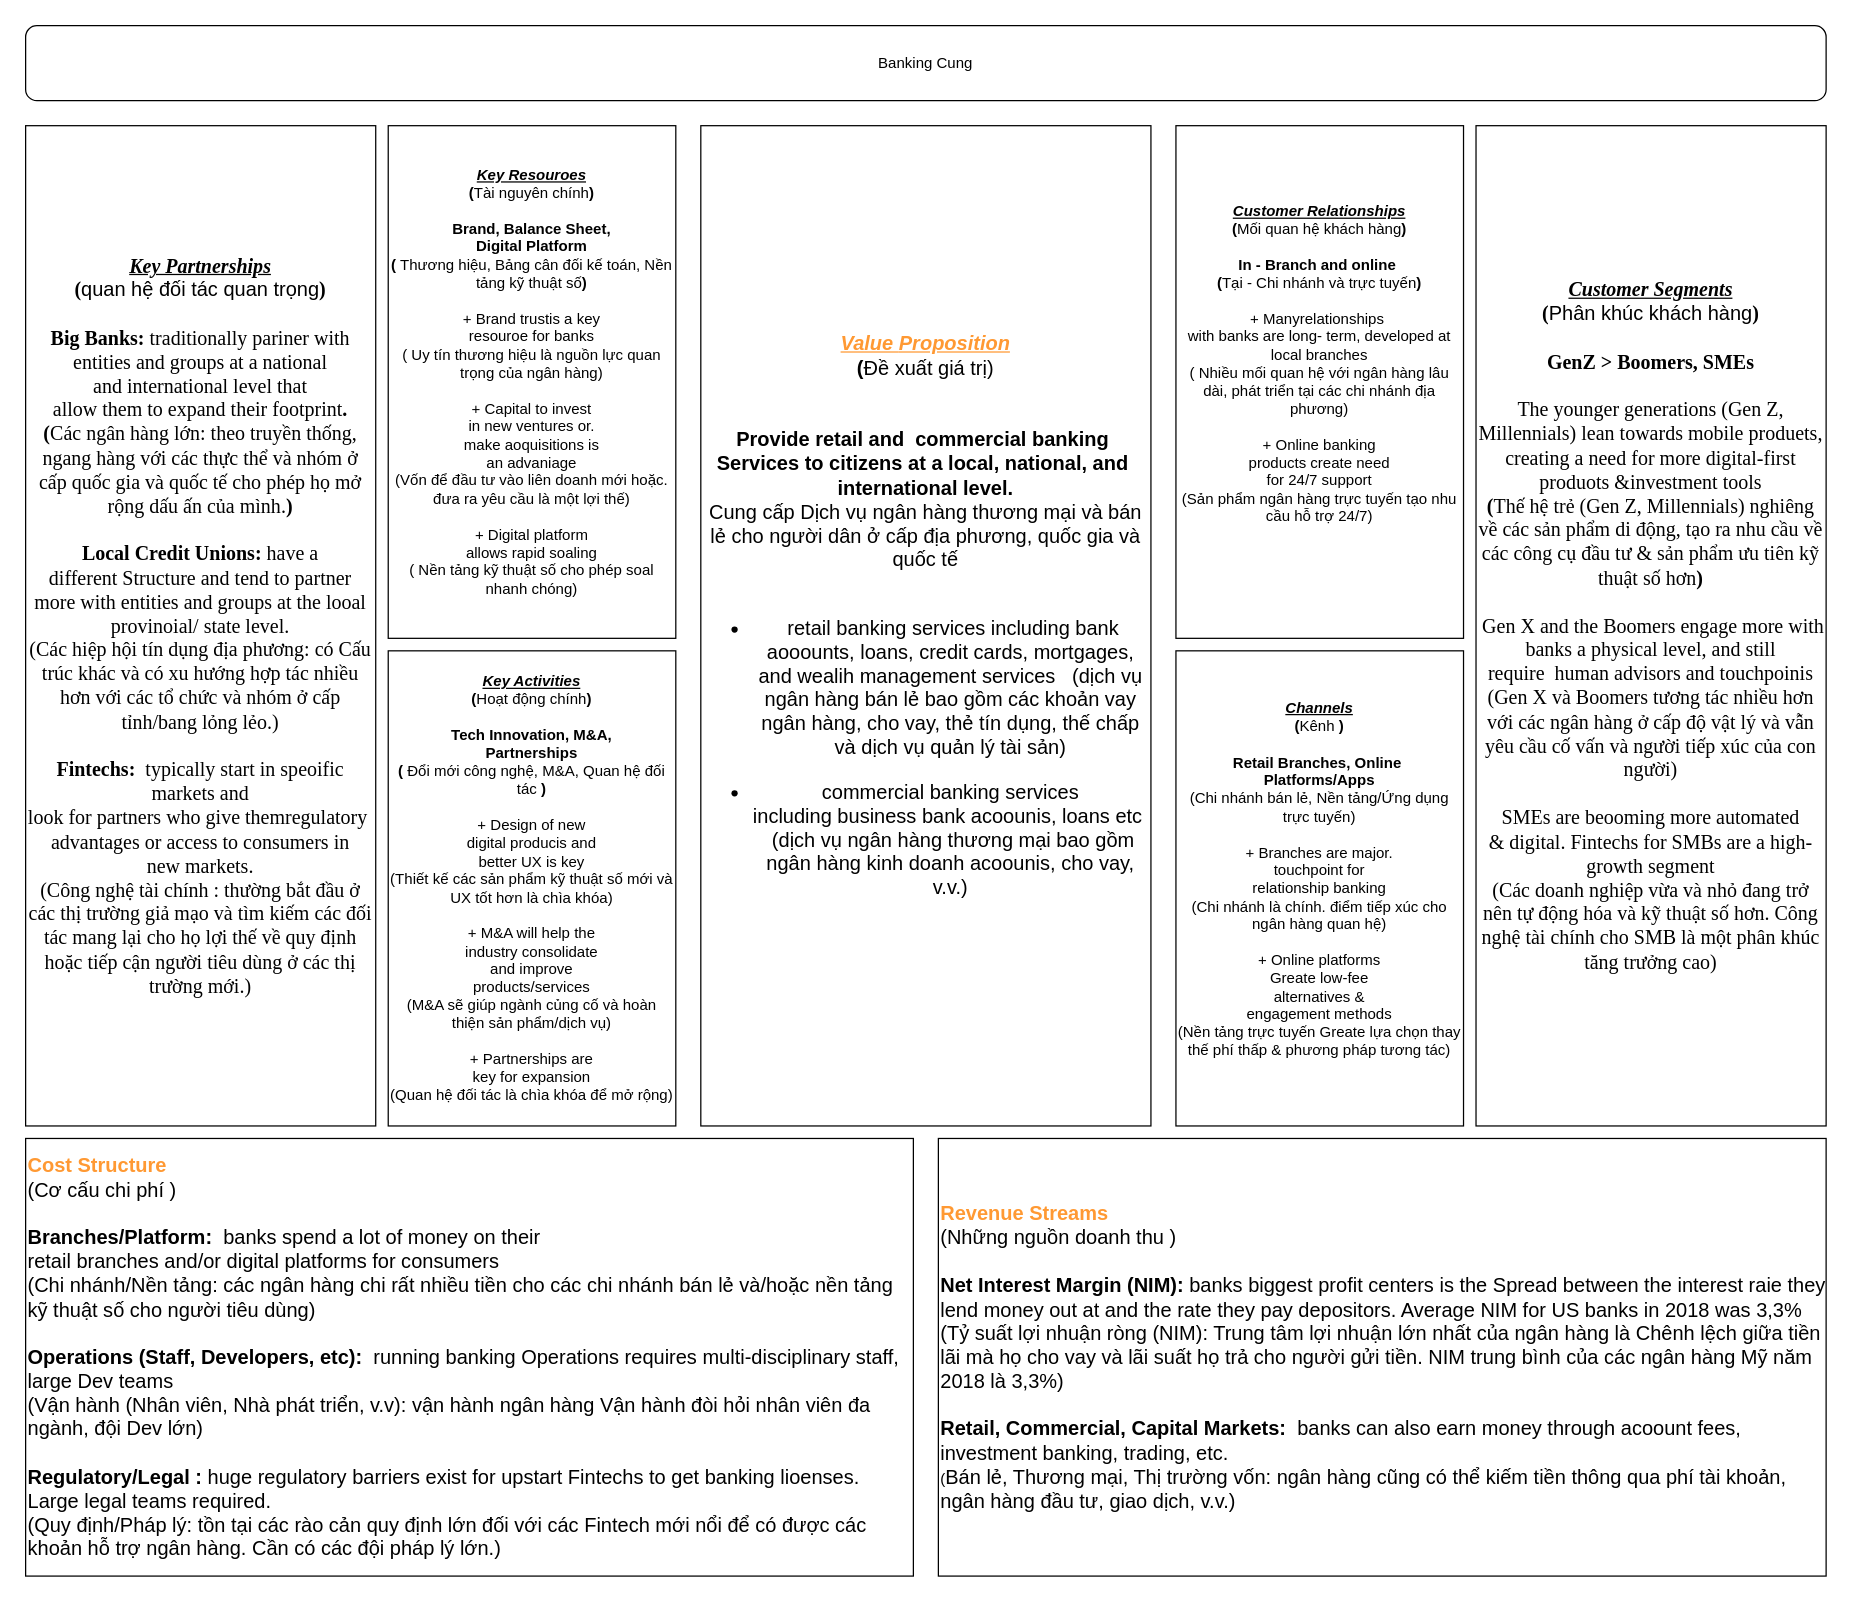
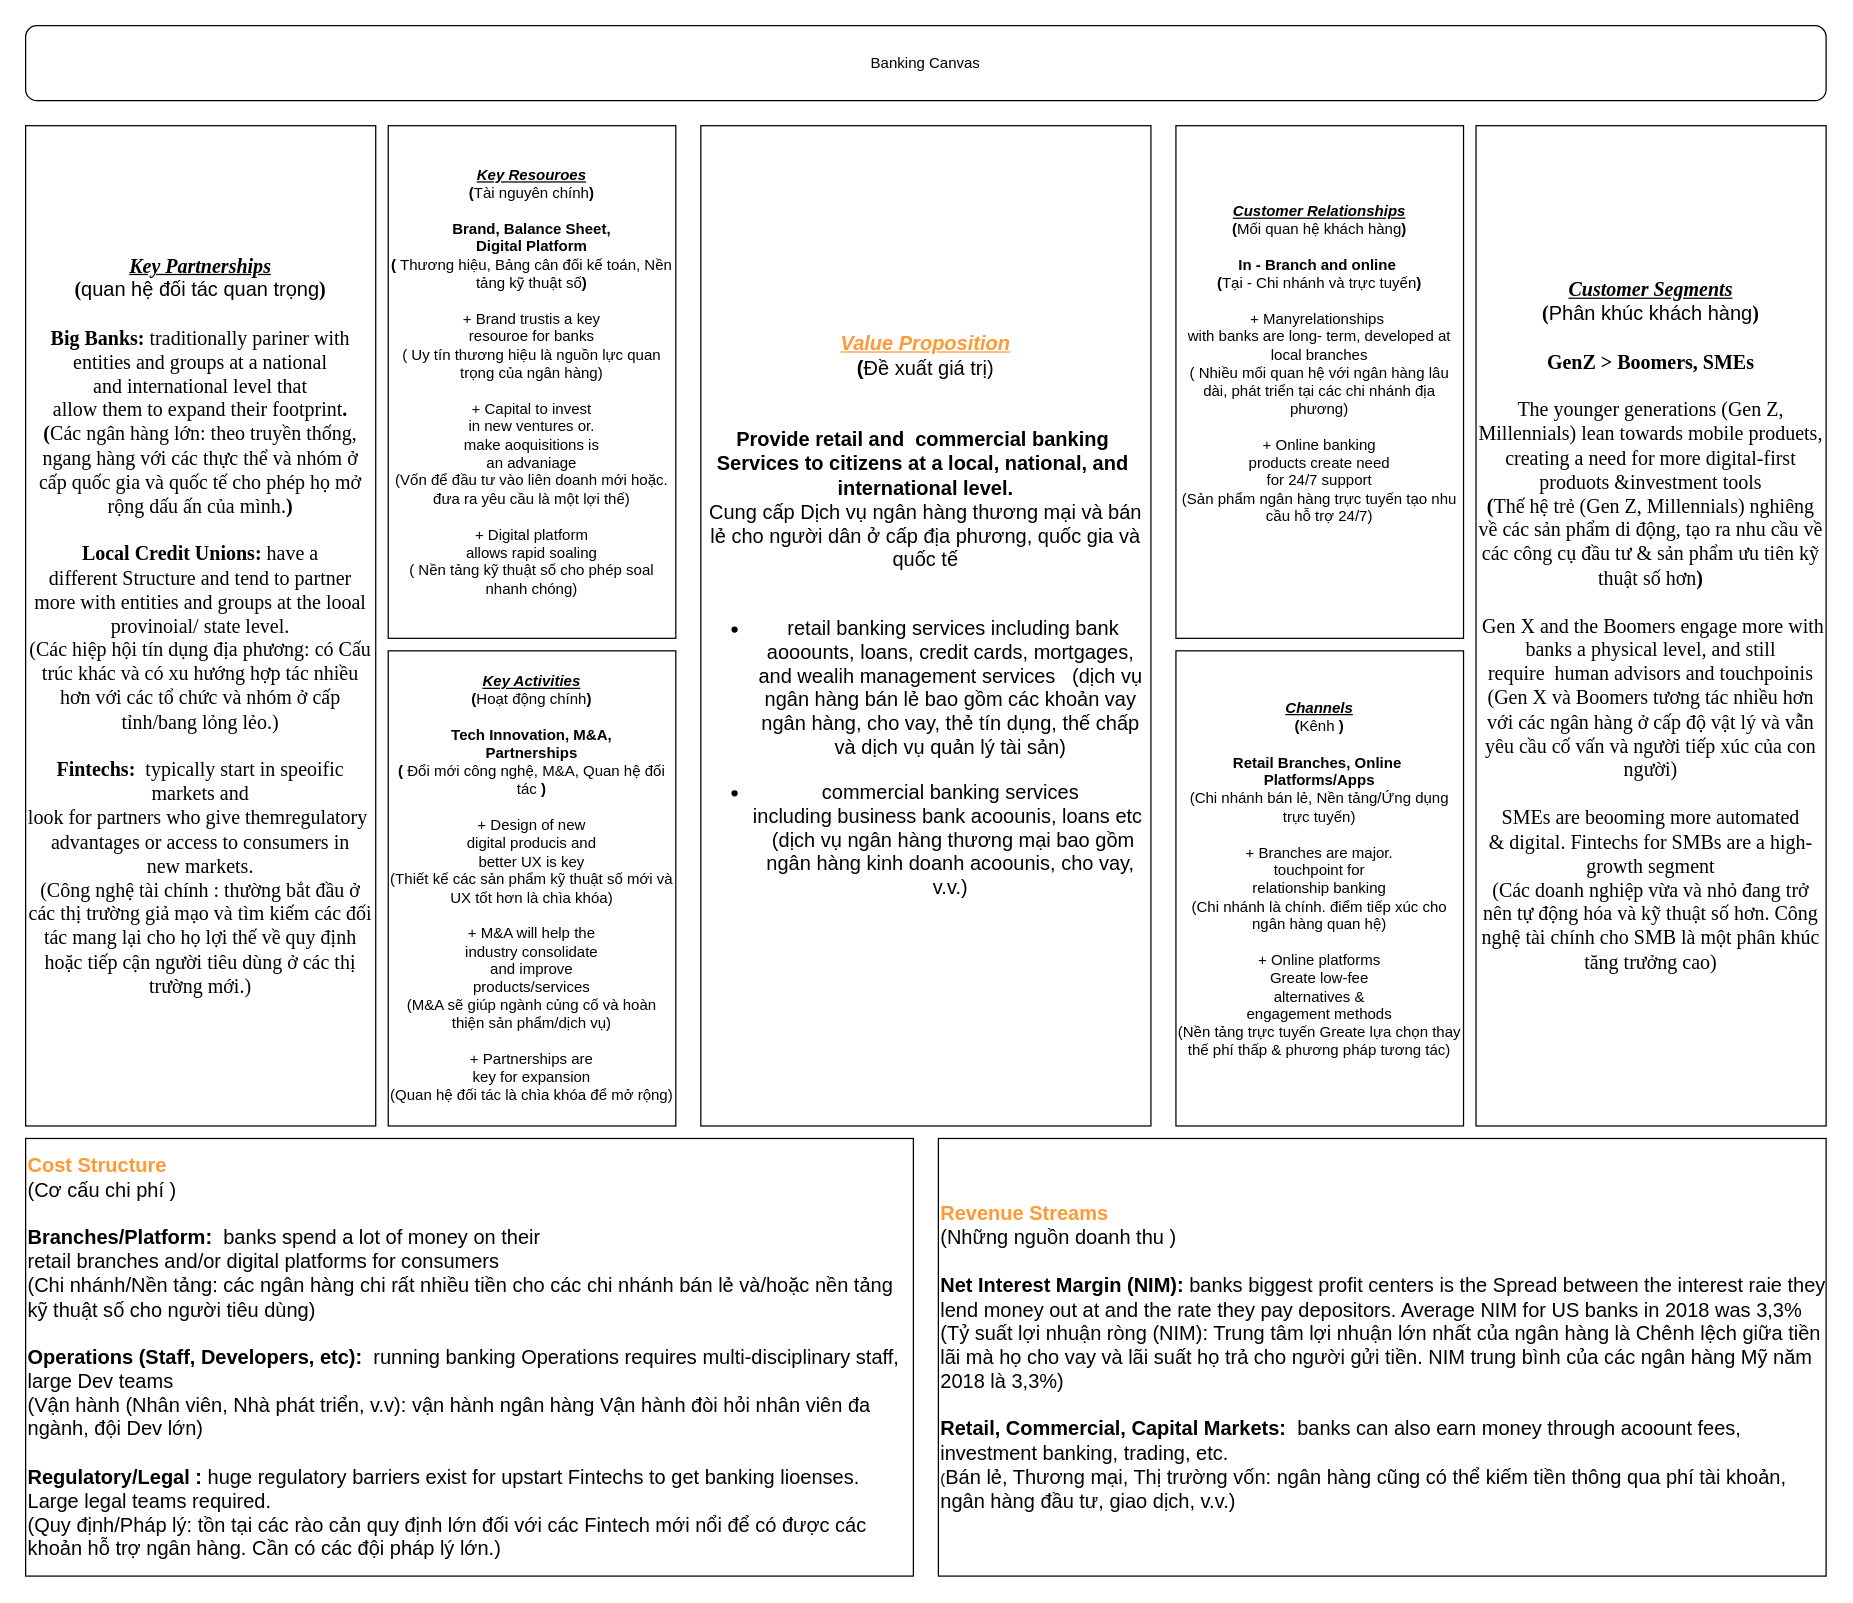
- <mxCell id="3" value="Banking Cung" style="rounded=1;whiteSpace=wrap;html=1;" parent="1" vertex="1"><mxGeometry width="1440" height="60" as="geometry" x="20" y="20" /></mxCell>
+ <mxCell id="3" value="Banking Canvas" style="rounded=1;whiteSpace=wrap;html=1;" parent="1" vertex="1"><mxGeometry width="1440" height="60" as="geometry" x="20" y="20" /></mxCell>
